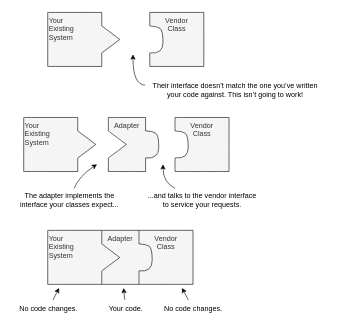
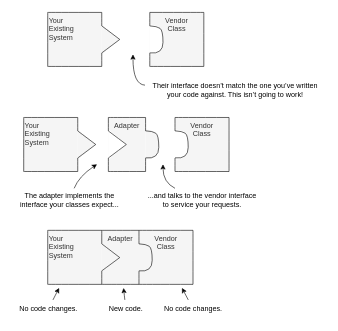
- <mxCell id="74" value="Your code." style="text;html=1;align=center;verticalAlign=middle;resizable=0;points=[];autosize=1;strokeColor=none;fillColor=none;" vertex="1" parent="1"><mxGeometry x="168.99" y="499" width="80" height="30" as="geometry" /></mxCell>
+ <mxCell id="74" value="New code." style="text;html=1;align=center;verticalAlign=middle;resizable=0;points=[];autosize=1;strokeColor=none;fillColor=none;" vertex="1" parent="1"><mxGeometry x="168.99" y="499" width="80" height="30" as="geometry" /></mxCell>
